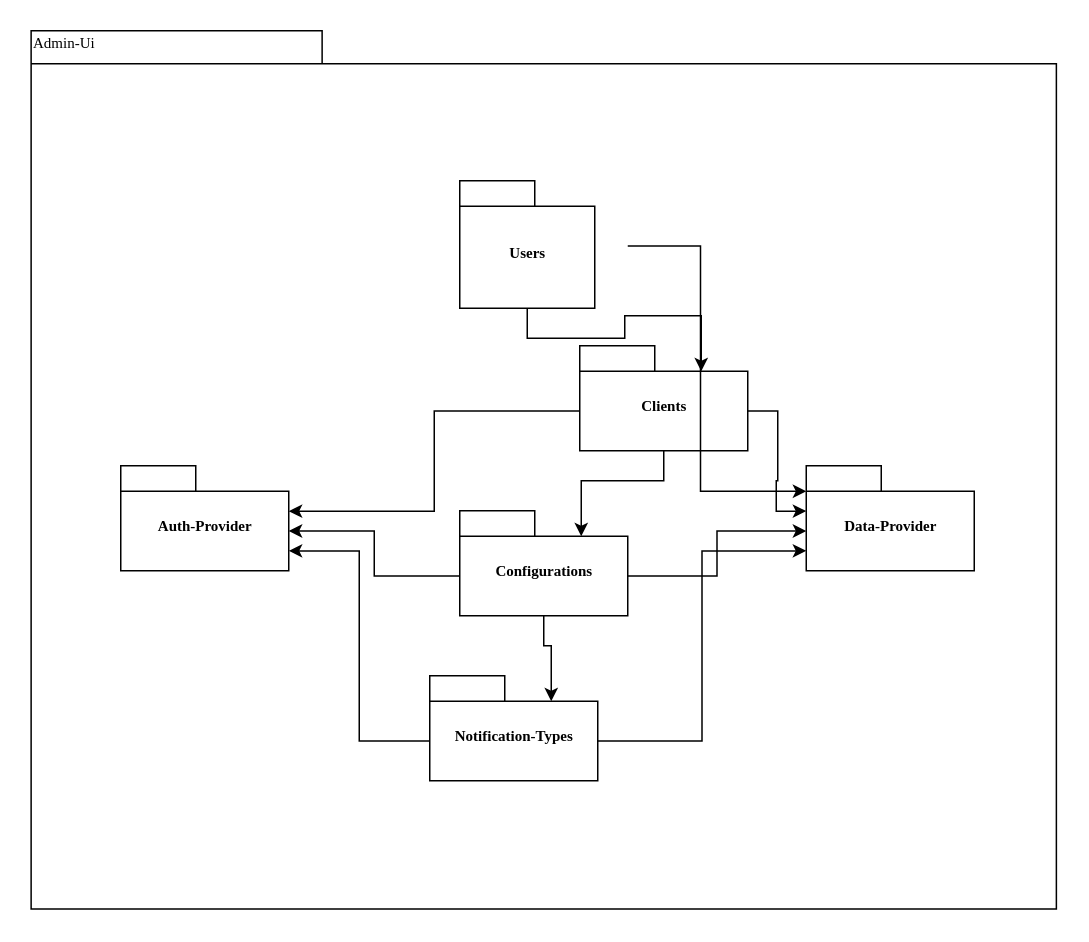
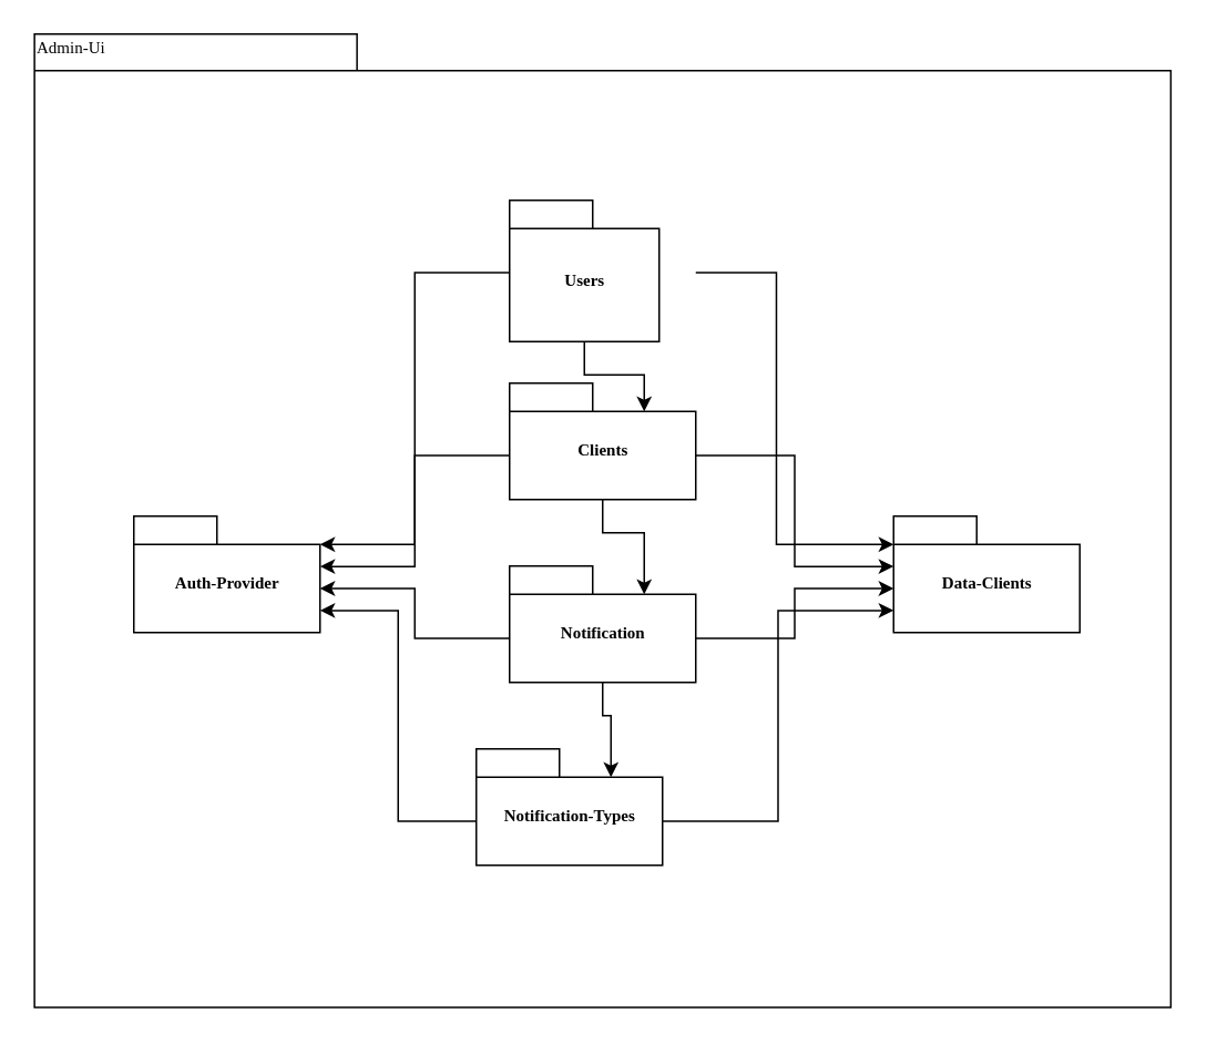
+ <mxCell id="15" style="edgeStyle=orthogonalEdgeStyle;rounded=0;orthogonalLoop=1;jettySize=auto;html=1;exitX=0;exitY=0;exitDx=0;exitDy=43.5;exitPerimeter=0;entryX=0;entryY=0;entryDx=112;entryDy=17;entryPerimeter=0;" edge="1" parent="1" source="16" target="20"><mxGeometry relative="1" as="geometry" /></mxCell>
- <mxCell id="6" value="Clients" style="shape=folder;fontStyle=1;spacingTop=10;tabWidth=50;tabHeight=17;tabPosition=left;html=1;rounded=0;shadow=0;comic=0;labelBackgroundColor=none;strokeColor=#000000;strokeWidth=1;fillColor=#ffffff;fontFamily=Verdana;fontSize=10;fontColor=#000000;align=center;" parent="1" vertex="1"><mxGeometry x="386" y="230" width="112" height="70" as="geometry" /></mxCell>
+ <mxCell id="6" value="Clients" style="shape=folder;fontStyle=1;spacingTop=10;tabWidth=50;tabHeight=17;tabPosition=left;html=1;rounded=0;shadow=0;comic=0;labelBackgroundColor=none;strokeColor=#000000;strokeWidth=1;fillColor=#ffffff;fontFamily=Verdana;fontSize=10;fontColor=#000000;align=center;" parent="1" vertex="1"><mxGeometry x="306" y="230" width="112" height="70" as="geometry" /></mxCell>
- <mxCell id="7" value="Data-Provider" style="shape=folder;fontStyle=1;spacingTop=10;tabWidth=50;tabHeight=17;tabPosition=left;html=1;rounded=0;shadow=0;comic=0;labelBackgroundColor=none;strokeWidth=1;fontFamily=Verdana;fontSize=10;align=center;" parent="1" vertex="1"><mxGeometry x="537" y="310" width="112" height="70" as="geometry" /></mxCell>
+ <mxCell id="7" value="Data-Clients" style="shape=folder;fontStyle=1;spacingTop=10;tabWidth=50;tabHeight=17;tabPosition=left;html=1;rounded=0;shadow=0;comic=0;labelBackgroundColor=none;strokeWidth=1;fontFamily=Verdana;fontSize=10;align=center;" parent="1" vertex="1"><mxGeometry x="537" y="310" width="112" height="70" as="geometry" /></mxCell>
- <mxCell id="12" value="Configurations" style="shape=folder;fontStyle=1;spacingTop=10;tabWidth=50;tabHeight=17;tabPosition=left;html=1;rounded=0;shadow=0;comic=0;labelBackgroundColor=none;strokeColor=#000000;strokeWidth=1;fillColor=#ffffff;fontFamily=Verdana;fontSize=10;fontColor=#000000;align=center;" vertex="1" parent="1"><mxGeometry x="306" y="340" width="112" height="70" as="geometry" /></mxCell>
+ <mxCell id="12" value="Notification" style="shape=folder;fontStyle=1;spacingTop=10;tabWidth=50;tabHeight=17;tabPosition=left;html=1;rounded=0;shadow=0;comic=0;labelBackgroundColor=none;strokeColor=#000000;strokeWidth=1;fillColor=#ffffff;fontFamily=Verdana;fontSize=10;fontColor=#000000;align=center;" vertex="1" parent="1"><mxGeometry x="306" y="340" width="112" height="70" as="geometry" /></mxCell>
